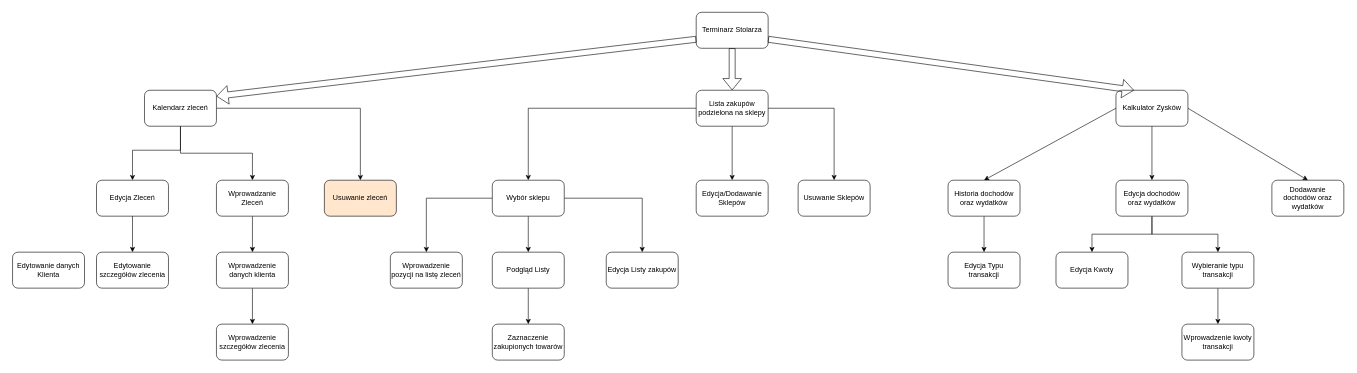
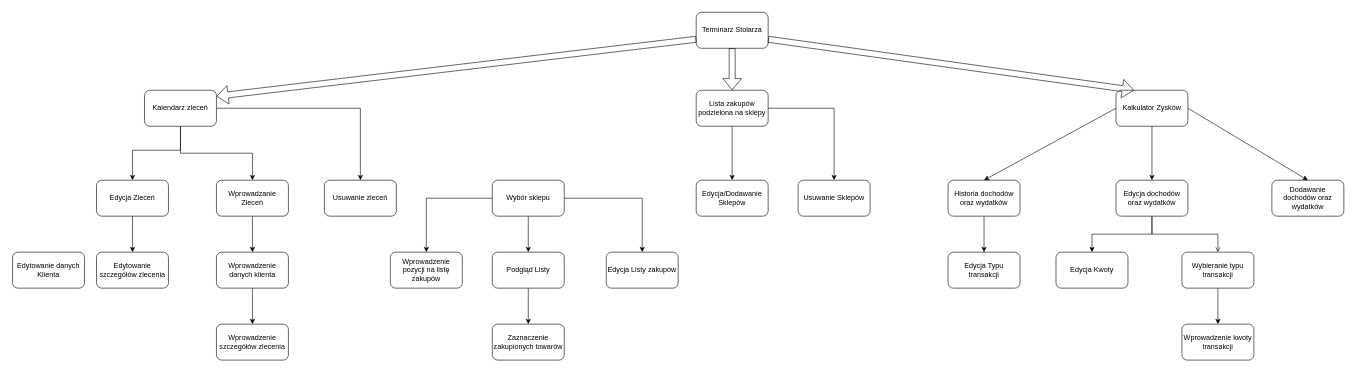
- <mxCell id="7" value="" style="edgeStyle=orthogonalEdgeStyle;rounded=0;orthogonalLoop=1;jettySize=auto;html=1;" edge="1" parent="1" source="9" target="29"><mxGeometry relative="1" as="geometry" /></mxCell>
- <mxCell id="41" value="Usuwanie zleceń" style="whiteSpace=wrap;html=1;rounded=1;fillColor=#ffe6cc;" vertex="1" parent="1"><mxGeometry x="540" y="300" width="120" height="60" as="geometry" /></mxCell>
+ <mxCell id="41" value="Usuwanie zleceń" style="whiteSpace=wrap;html=1;rounded=1;" vertex="1" parent="1"><mxGeometry x="540" y="300" width="120" height="60" as="geometry" /></mxCell>
- <mxCell id="16" value="" style="edgeStyle=orthogonalEdgeStyle;rounded=0;orthogonalLoop=1;jettySize=auto;html=1;startArrow=none;" edge="1" parent="1" source="31" target="21"><mxGeometry relative="1" as="geometry" /></mxCell>
+ <mxCell id="16" value="" style="edgeStyle=orthogonalEdgeStyle;rounded=0;orthogonalLoop=1;jettySize=auto;html=1;startArrow=none;endArrow=open;" edge="1" parent="1" source="31" target="21"><mxGeometry relative="1" as="geometry" /></mxCell>
- <mxCell id="33" value="Wprowadzenie pozycji na listę zleceń" style="whiteSpace=wrap;html=1;rounded=1;" vertex="1" parent="1"><mxGeometry x="650" y="420" width="120" height="60" as="geometry" /></mxCell>
+ <mxCell id="33" value="Wprowadzenie pozycji na listę zakupów" style="whiteSpace=wrap;html=1;rounded=1;" vertex="1" parent="1"><mxGeometry x="650" y="420" width="120" height="60" as="geometry" /></mxCell>
